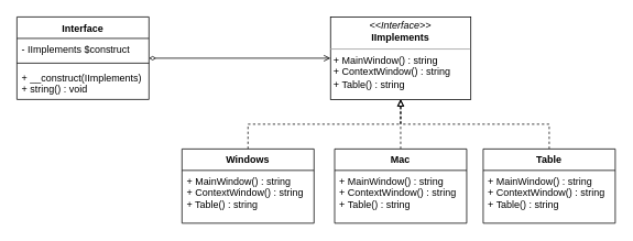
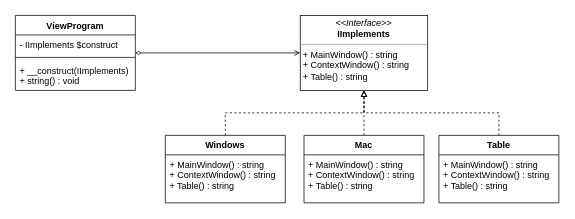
- <mxCell id="13" value="Interface" style="swimlane;fontStyle=1;align=center;verticalAlign=top;childLayout=stackLayout;horizontal=1;startSize=26;horizontalStack=0;resizeParent=1;resizeParentMax=0;resizeLast=0;collapsible=1;marginBottom=0;" vertex="1" parent="1"><mxGeometry x="20" y="20" width="160" height="100" as="geometry" /></mxCell>
+ <mxCell id="13" value="ViewProgram" style="swimlane;fontStyle=1;align=center;verticalAlign=top;childLayout=stackLayout;horizontal=1;startSize=26;horizontalStack=0;resizeParent=1;resizeParentMax=0;resizeLast=0;collapsible=1;marginBottom=0;" vertex="1" parent="1"><mxGeometry x="20" y="20" width="160" height="100" as="geometry" /></mxCell>
